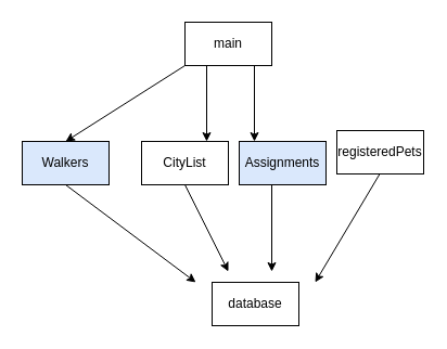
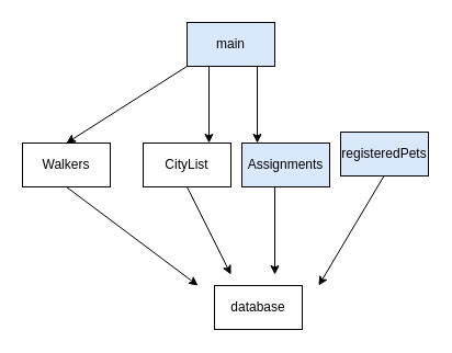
- <mxCell id="2" value="main" style="whiteSpace=wrap;html=1;" vertex="1" parent="1"><mxGeometry x="170" y="20" width="80" height="40" as="geometry" /></mxCell>
+ <mxCell id="2" value="main" style="whiteSpace=wrap;html=1;fillColor=#dae8fc;" vertex="1" parent="1"><mxGeometry x="170" y="20" width="80" height="40" as="geometry" /></mxCell>
- <mxCell id="6" value="registeredPets" style="whiteSpace=wrap;html=1;" vertex="1" parent="1"><mxGeometry x="310" y="120" width="80" height="40" as="geometry" /></mxCell>
+ <mxCell id="6" value="registeredPets" style="whiteSpace=wrap;html=1;fillColor=#dae8fc;" vertex="1" parent="1"><mxGeometry x="310" y="120" width="80" height="40" as="geometry" /></mxCell>
- <mxCell id="9" value="Walkers" style="whiteSpace=wrap;html=1;fillColor=#dae8fc;" vertex="1" parent="1"><mxGeometry x="20" y="130" width="80" height="40" as="geometry" /></mxCell>
+ <mxCell id="9" value="Walkers" style="whiteSpace=wrap;html=1;" vertex="1" parent="1"><mxGeometry x="20" y="130" width="80" height="40" as="geometry" /></mxCell>
